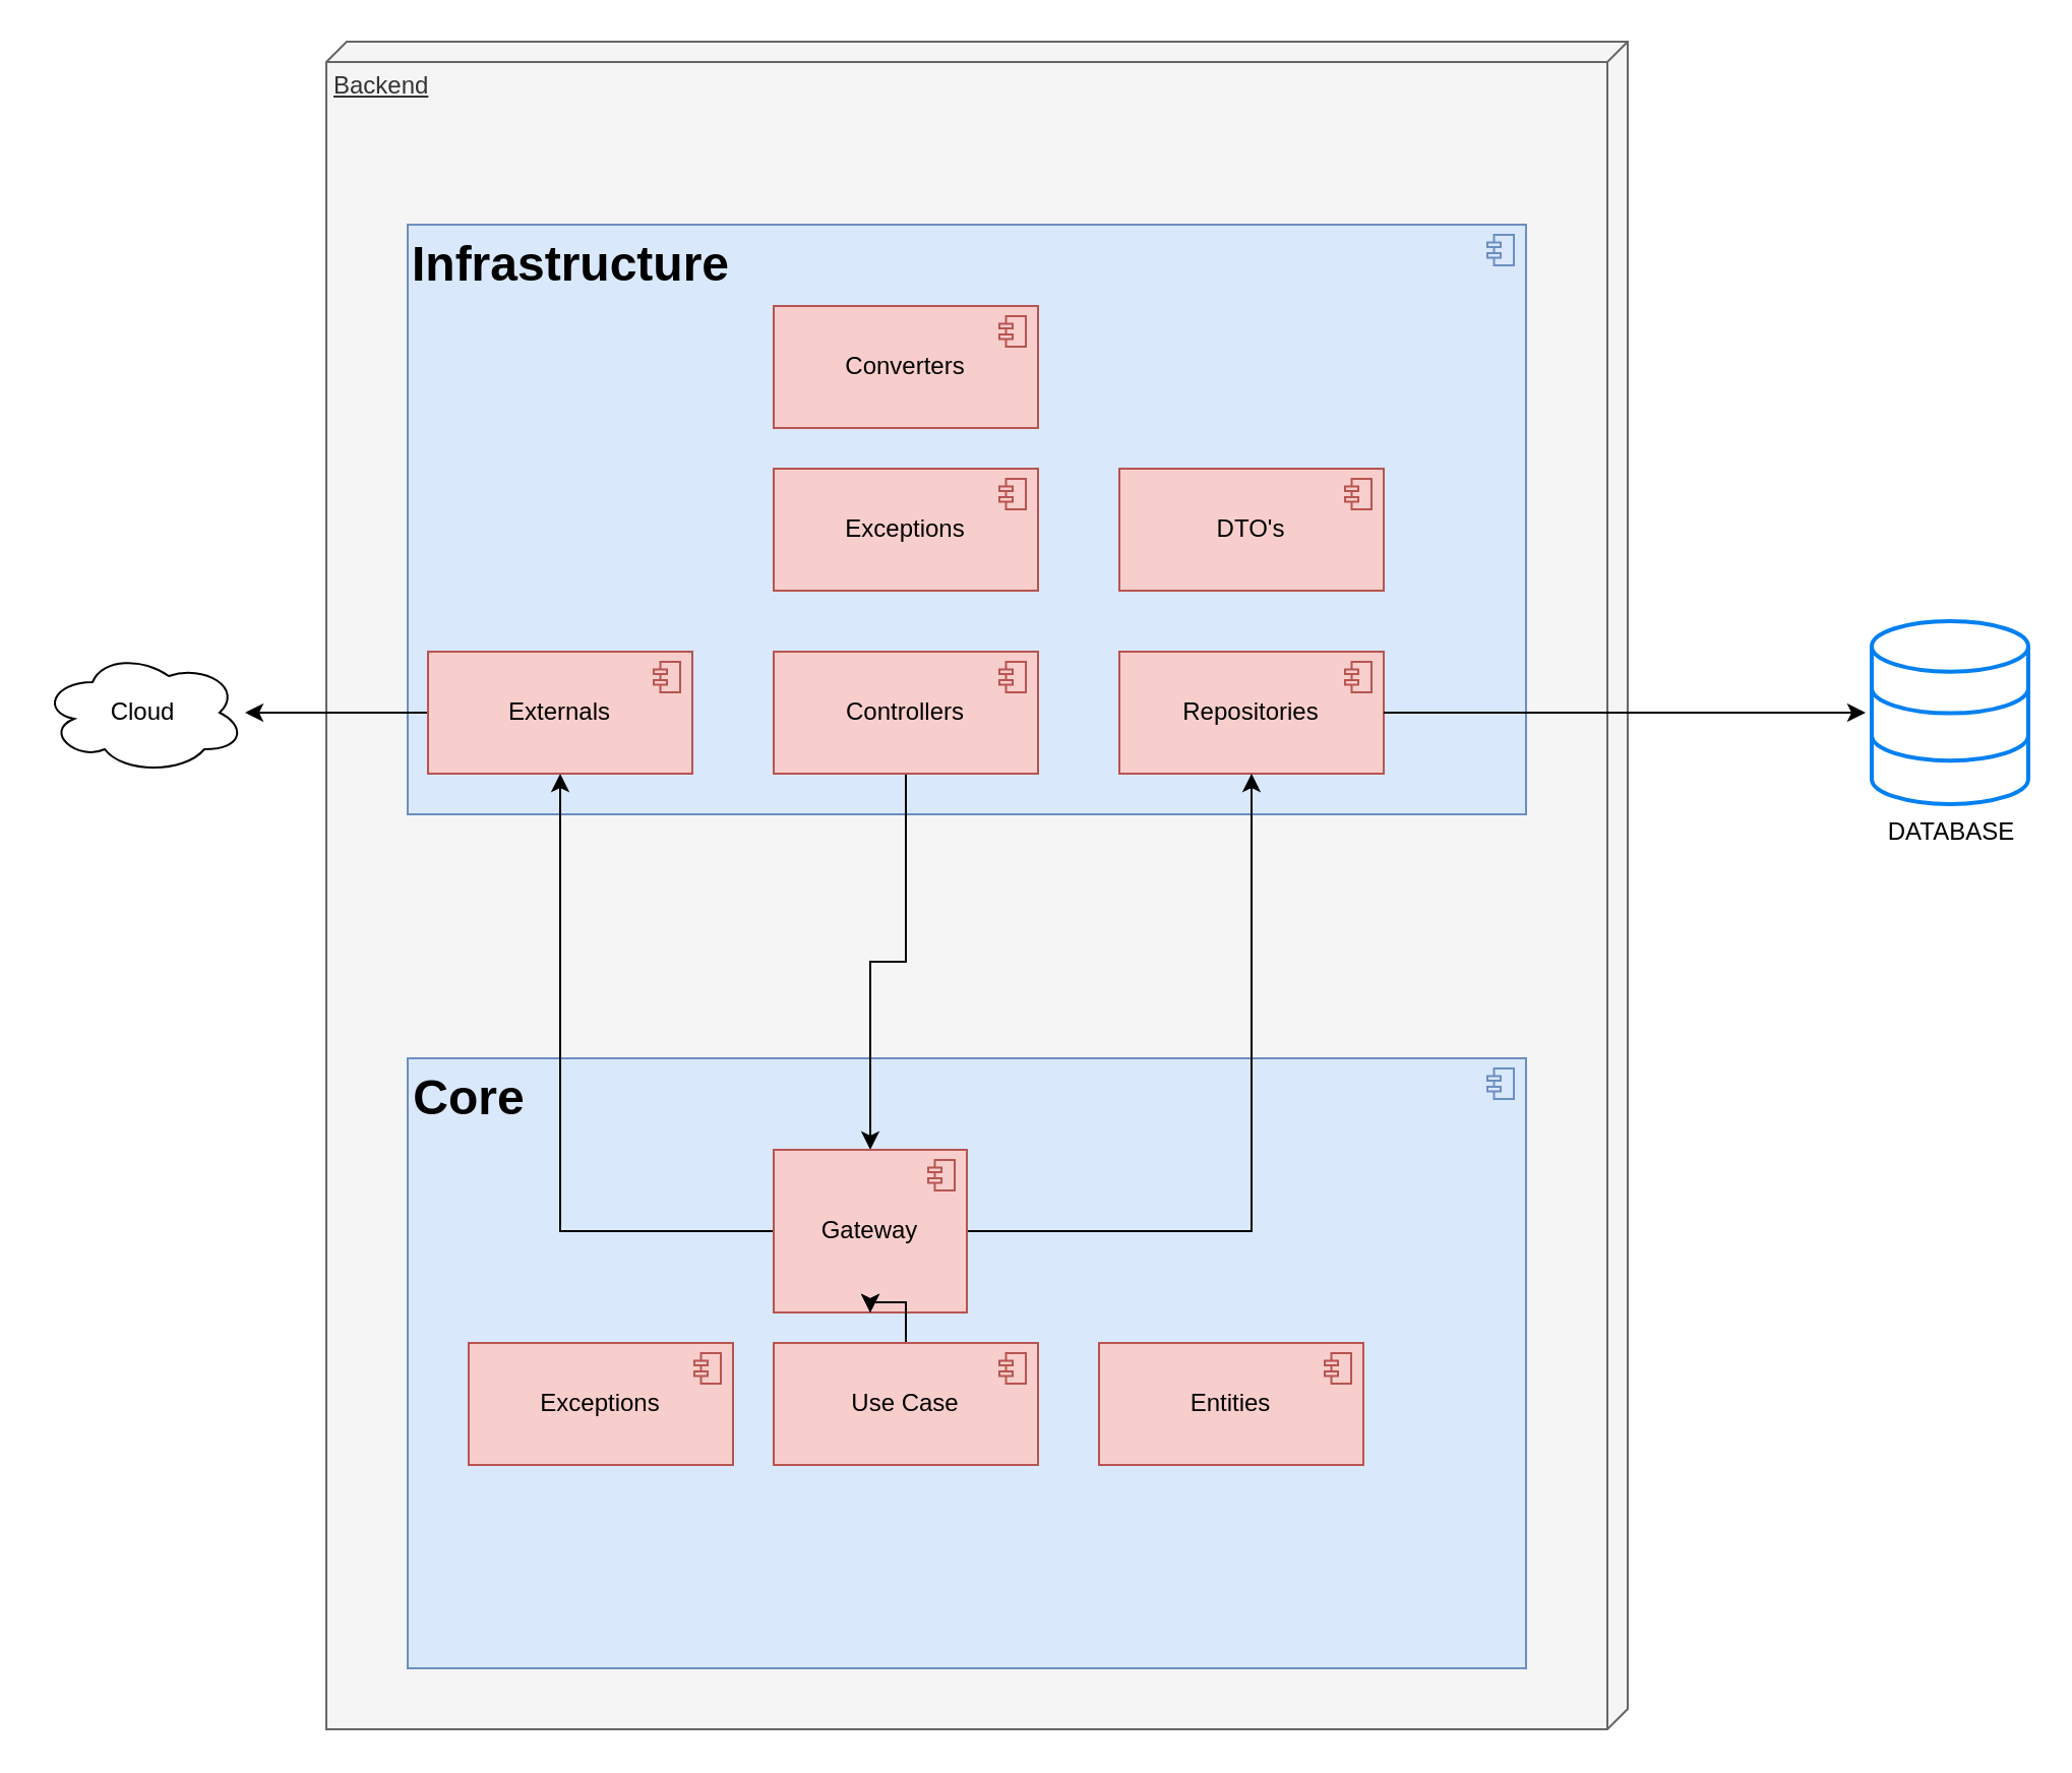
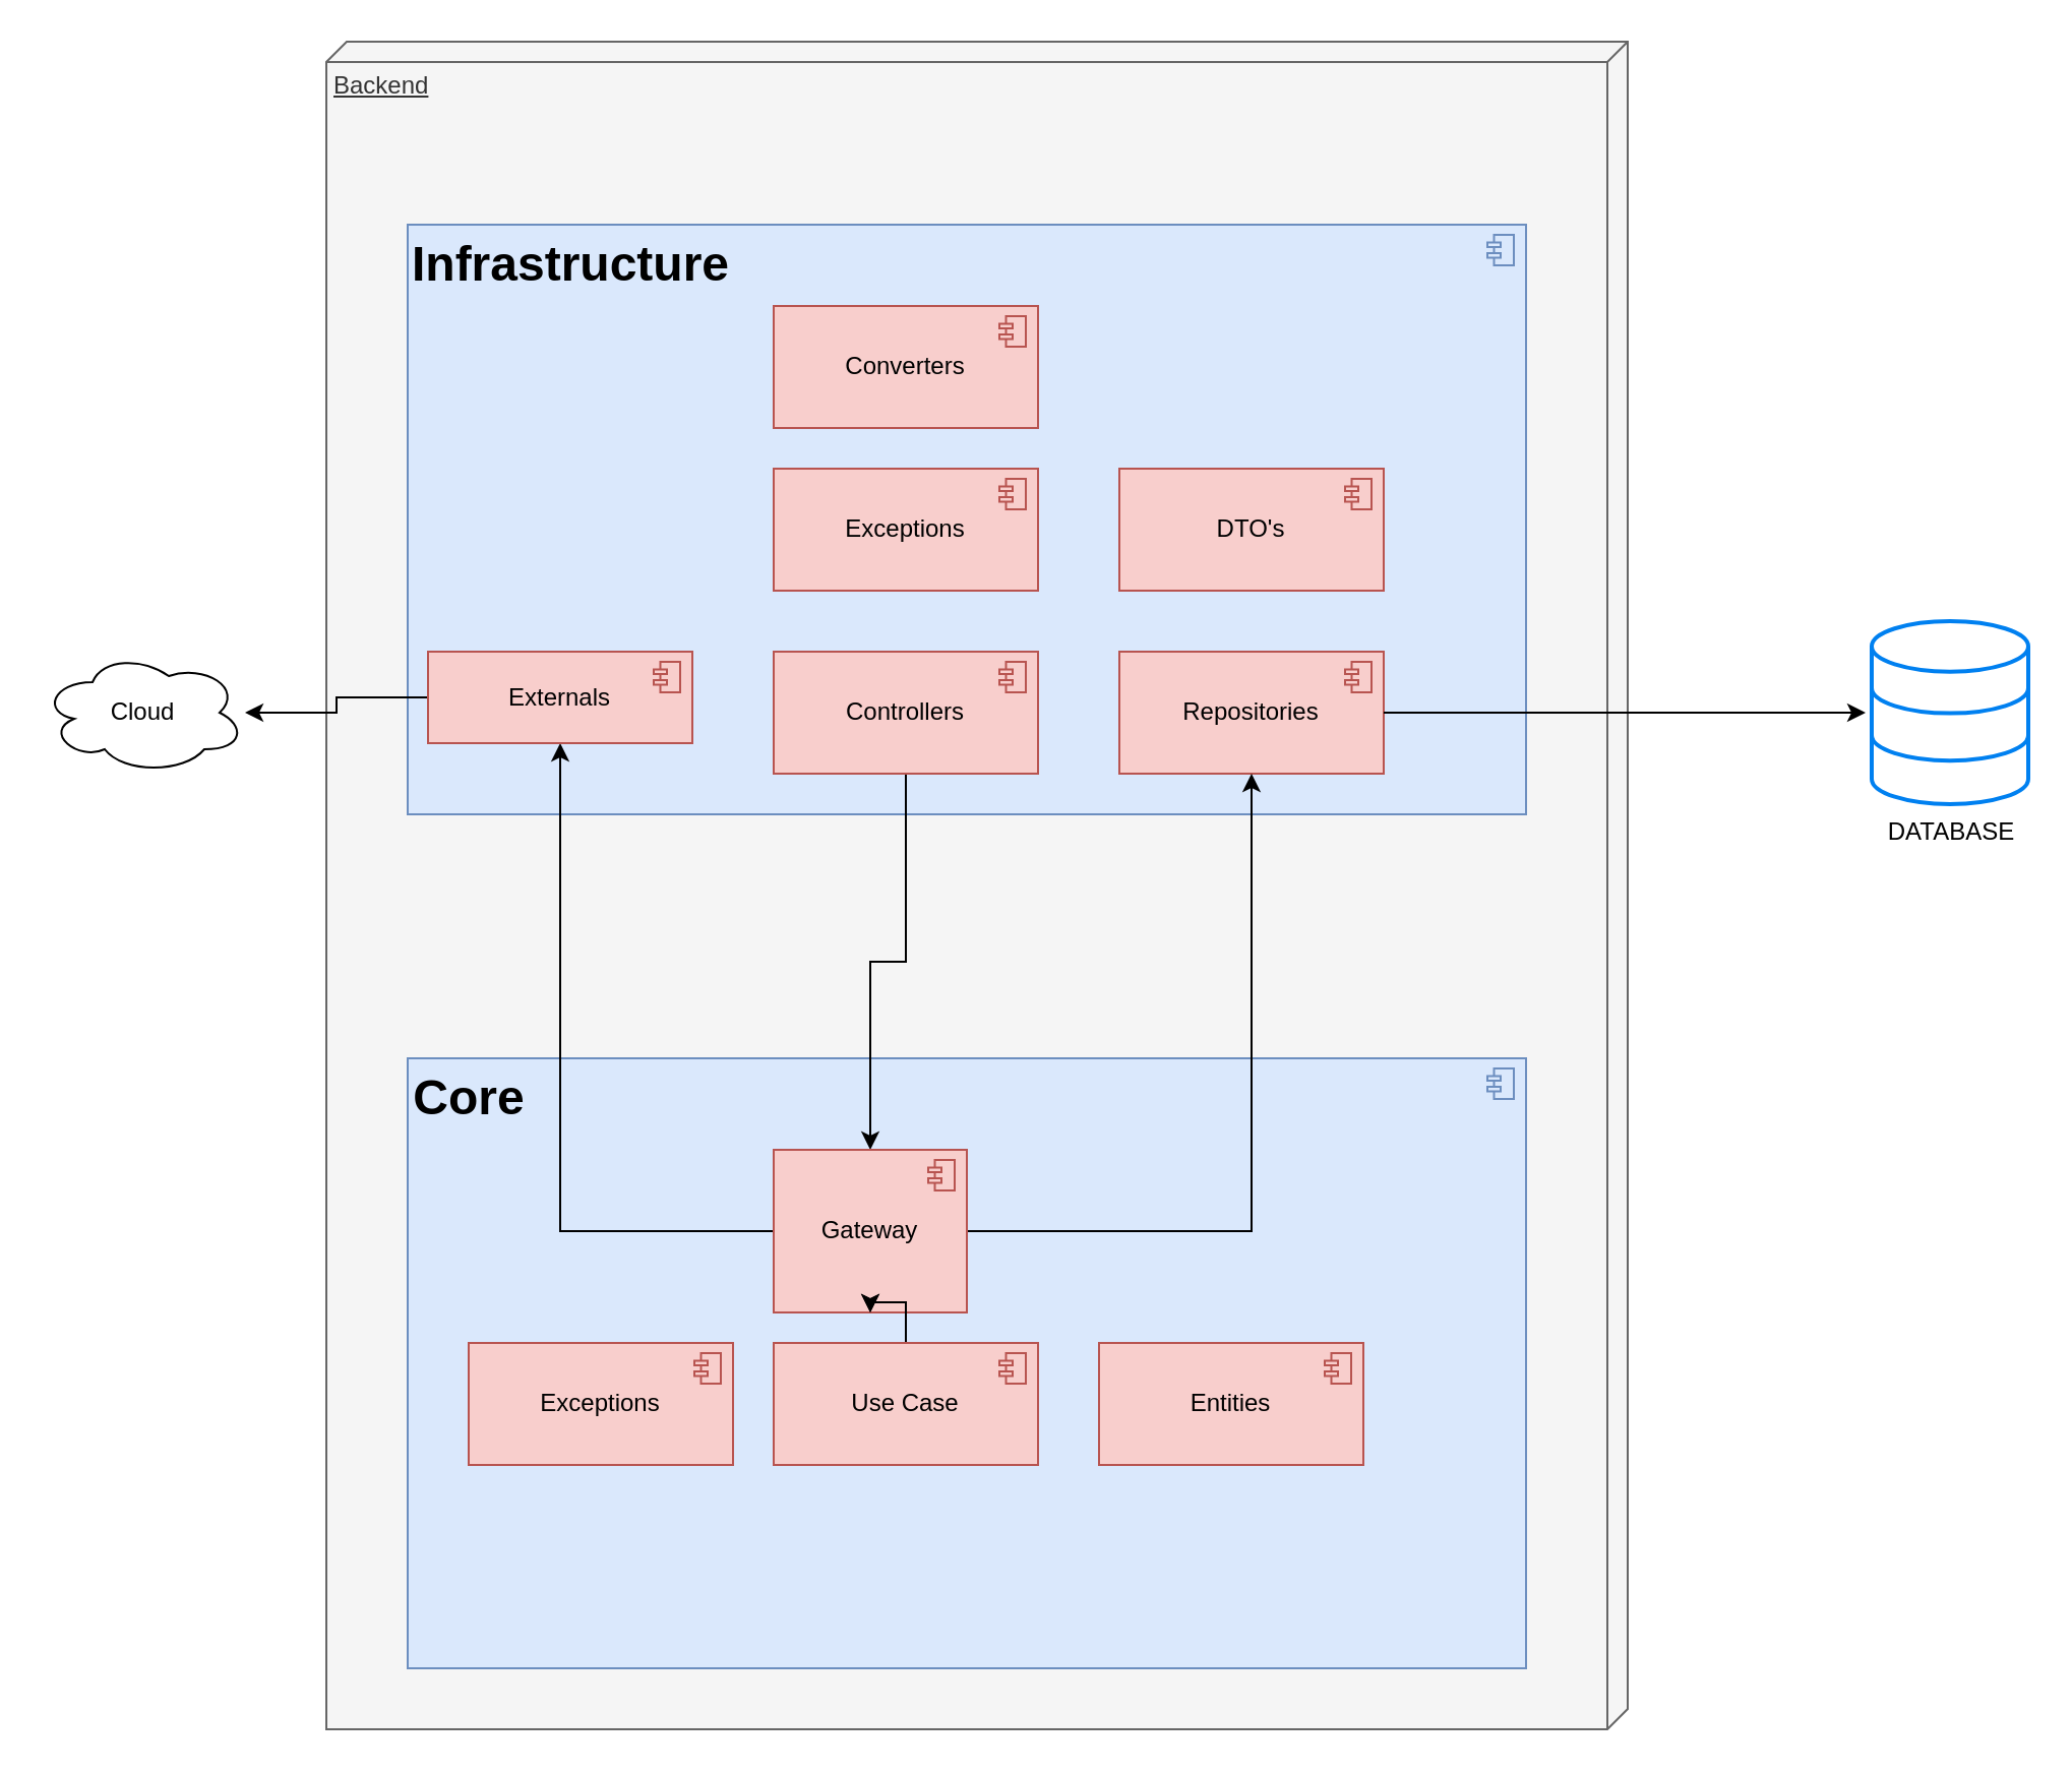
- <mxCell id="17" value="Externals" style="html=1;outlineConnect=0;whiteSpace=wrap;shape=mxgraph.archimate3.application;appType=comp;archiType=square;fillColor=#f8cecc;strokeColor=#b85450;" vertex="1" parent="1"><mxGeometry x="210" y="320" width="130" height="60" as="geometry" /></mxCell>
+ <mxCell id="17" value="Externals" style="html=1;outlineConnect=0;whiteSpace=wrap;shape=mxgraph.archimate3.application;appType=comp;archiType=square;fillColor=#f8cecc;strokeColor=#b85450;" vertex="1" parent="1"><mxGeometry x="210" y="320" width="130" height="45" as="geometry" /></mxCell>
